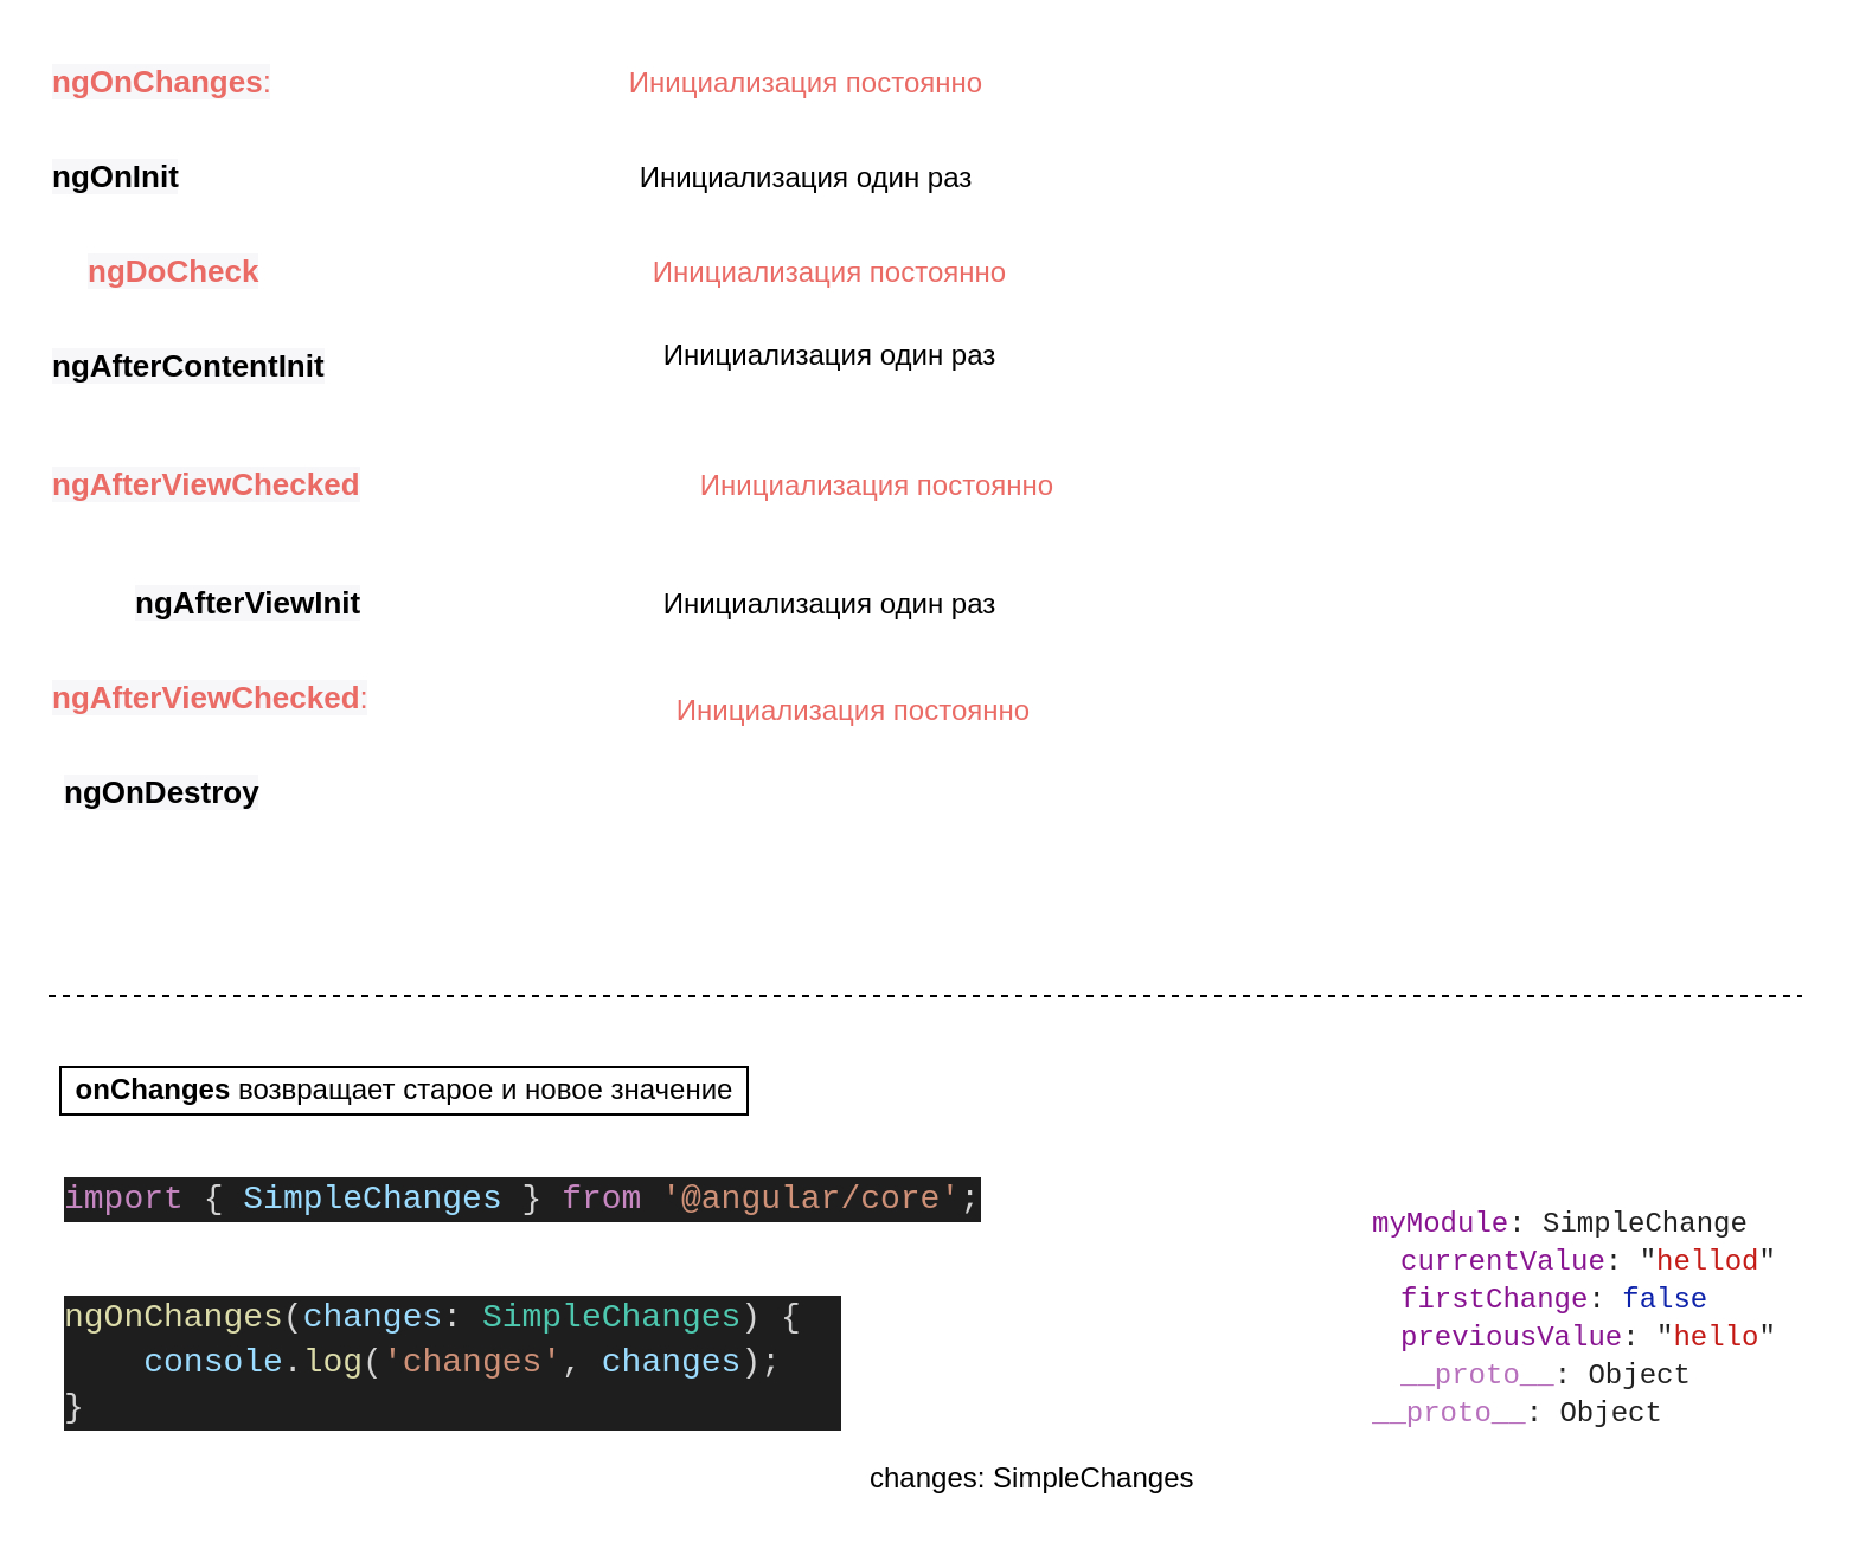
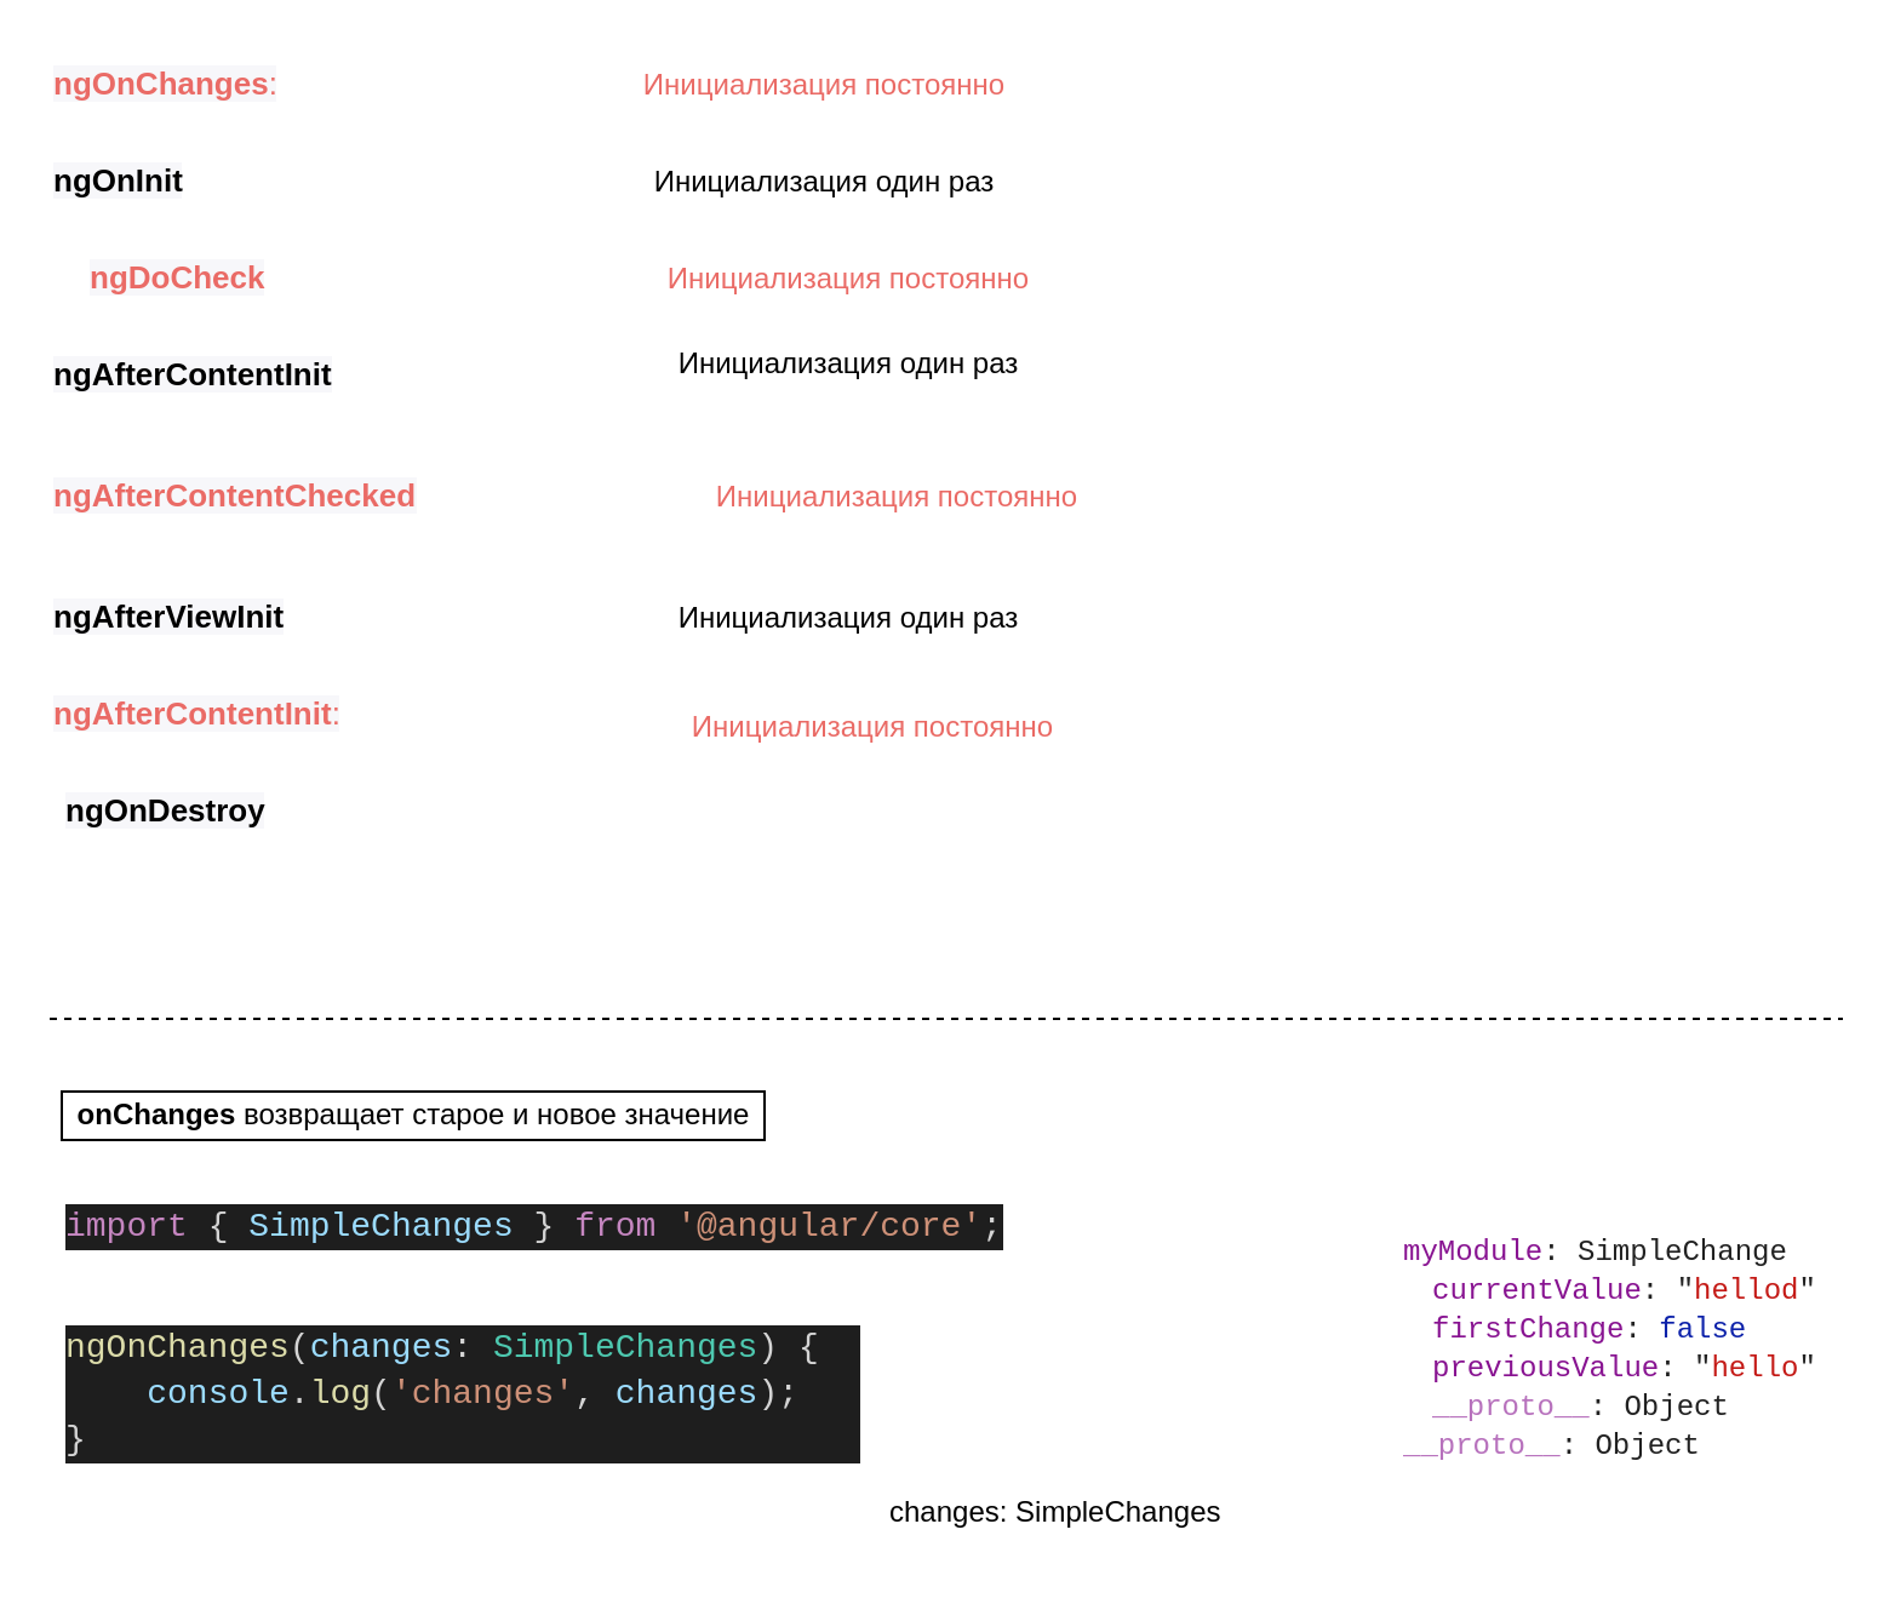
- <mxCell id="6" value="&lt;span style=&quot;font-family: &amp;#34;verdana&amp;#34; , &amp;#34;arial&amp;#34; , &amp;#34;helvetica&amp;#34; , sans-serif ; font-size: 13px ; font-style: normal ; font-weight: 700 ; letter-spacing: normal ; text-align: left ; text-indent: 0px ; text-transform: none ; word-spacing: 0px ; background-color: rgb(247 , 247 , 250) ; display: inline ; float: none&quot;&gt;&lt;font color=&quot;#ea6b66&quot;&gt;ngAfterViewChecked&lt;/font&gt;&lt;/span&gt;" style="text;whiteSpace=wrap;html=1;" parent="1" vertex="1"><mxGeometry x="20" y="190" width="200" height="30" as="geometry" /></mxCell>
+ <mxCell id="6" value="&lt;span style=&quot;font-family: &amp;#34;verdana&amp;#34; , &amp;#34;arial&amp;#34; , &amp;#34;helvetica&amp;#34; , sans-serif ; font-size: 13px ; font-style: normal ; font-weight: 700 ; letter-spacing: normal ; text-align: left ; text-indent: 0px ; text-transform: none ; word-spacing: 0px ; background-color: rgb(247 , 247 , 250) ; display: inline ; float: none&quot;&gt;&lt;font color=&quot;#ea6b66&quot;&gt;ngAfterContentChecked&lt;/font&gt;&lt;/span&gt;" style="text;whiteSpace=wrap;html=1;" parent="1" vertex="1"><mxGeometry x="20" y="190" width="200" height="30" as="geometry" /></mxCell>
- <mxCell id="7" value="&lt;span style=&quot;color: rgb(0, 0, 0); font-family: verdana, arial, helvetica, sans-serif; font-size: 13px; font-style: normal; font-weight: 700; letter-spacing: normal; text-align: left; text-indent: 0px; text-transform: none; word-spacing: 0px; background-color: rgb(247, 247, 250); display: inline; float: none;&quot;&gt;ngAfterViewInit&lt;/span&gt;" style="text;whiteSpace=wrap;html=1;" parent="1" vertex="1"><mxGeometry x="55" y="240" width="140" height="30" as="geometry" /></mxCell>
+ <mxCell id="7" value="&lt;span style=&quot;color: rgb(0, 0, 0); font-family: verdana, arial, helvetica, sans-serif; font-size: 13px; font-style: normal; font-weight: 700; letter-spacing: normal; text-align: left; text-indent: 0px; text-transform: none; word-spacing: 0px; background-color: rgb(247, 247, 250); display: inline; float: none;&quot;&gt;ngAfterViewInit&lt;/span&gt;" style="text;whiteSpace=wrap;html=1;" parent="1" vertex="1"><mxGeometry x="20" y="240" width="140" height="30" as="geometry" /></mxCell>
- <mxCell id="8" value="&lt;font color=&quot;#ea6b66&quot;&gt;&lt;span class=&quot;b&quot; style=&quot;font-weight: bold ; font-family: &amp;#34;verdana&amp;#34; , &amp;#34;arial&amp;#34; , &amp;#34;helvetica&amp;#34; , sans-serif ; font-size: 13px ; font-style: normal ; letter-spacing: normal ; text-align: left ; text-indent: 0px ; text-transform: none ; word-spacing: 0px ; background-color: rgb(247 , 247 , 250)&quot;&gt;ngAfterViewChecked&lt;/span&gt;&lt;span style=&quot;font-family: &amp;#34;verdana&amp;#34; , &amp;#34;arial&amp;#34; , &amp;#34;helvetica&amp;#34; , sans-serif ; font-size: 13px ; font-style: normal ; font-weight: 400 ; letter-spacing: normal ; text-align: left ; text-indent: 0px ; text-transform: none ; word-spacing: 0px ; background-color: rgb(247 , 247 , 250) ; display: inline ; float: none&quot;&gt;:&lt;/span&gt;&lt;/font&gt;" style="text;whiteSpace=wrap;html=1;" parent="1" vertex="1"><mxGeometry x="20" y="280" width="180" height="30" as="geometry" /></mxCell>
+ <mxCell id="8" value="&lt;font color=&quot;#ea6b66&quot;&gt;&lt;span class=&quot;b&quot; style=&quot;font-weight: bold ; font-family: &amp;#34;verdana&amp;#34; , &amp;#34;arial&amp;#34; , &amp;#34;helvetica&amp;#34; , sans-serif ; font-size: 13px ; font-style: normal ; letter-spacing: normal ; text-align: left ; text-indent: 0px ; text-transform: none ; word-spacing: 0px ; background-color: rgb(247 , 247 , 250)&quot;&gt;ngAfterContentInit&lt;/span&gt;&lt;span style=&quot;font-family: &amp;#34;verdana&amp;#34; , &amp;#34;arial&amp;#34; , &amp;#34;helvetica&amp;#34; , sans-serif ; font-size: 13px ; font-style: normal ; font-weight: 400 ; letter-spacing: normal ; text-align: left ; text-indent: 0px ; text-transform: none ; word-spacing: 0px ; background-color: rgb(247 , 247 , 250) ; display: inline ; float: none&quot;&gt;:&lt;/span&gt;&lt;/font&gt;" style="text;whiteSpace=wrap;html=1;" parent="1" vertex="1"><mxGeometry x="20" y="280" width="180" height="30" as="geometry" /></mxCell>
